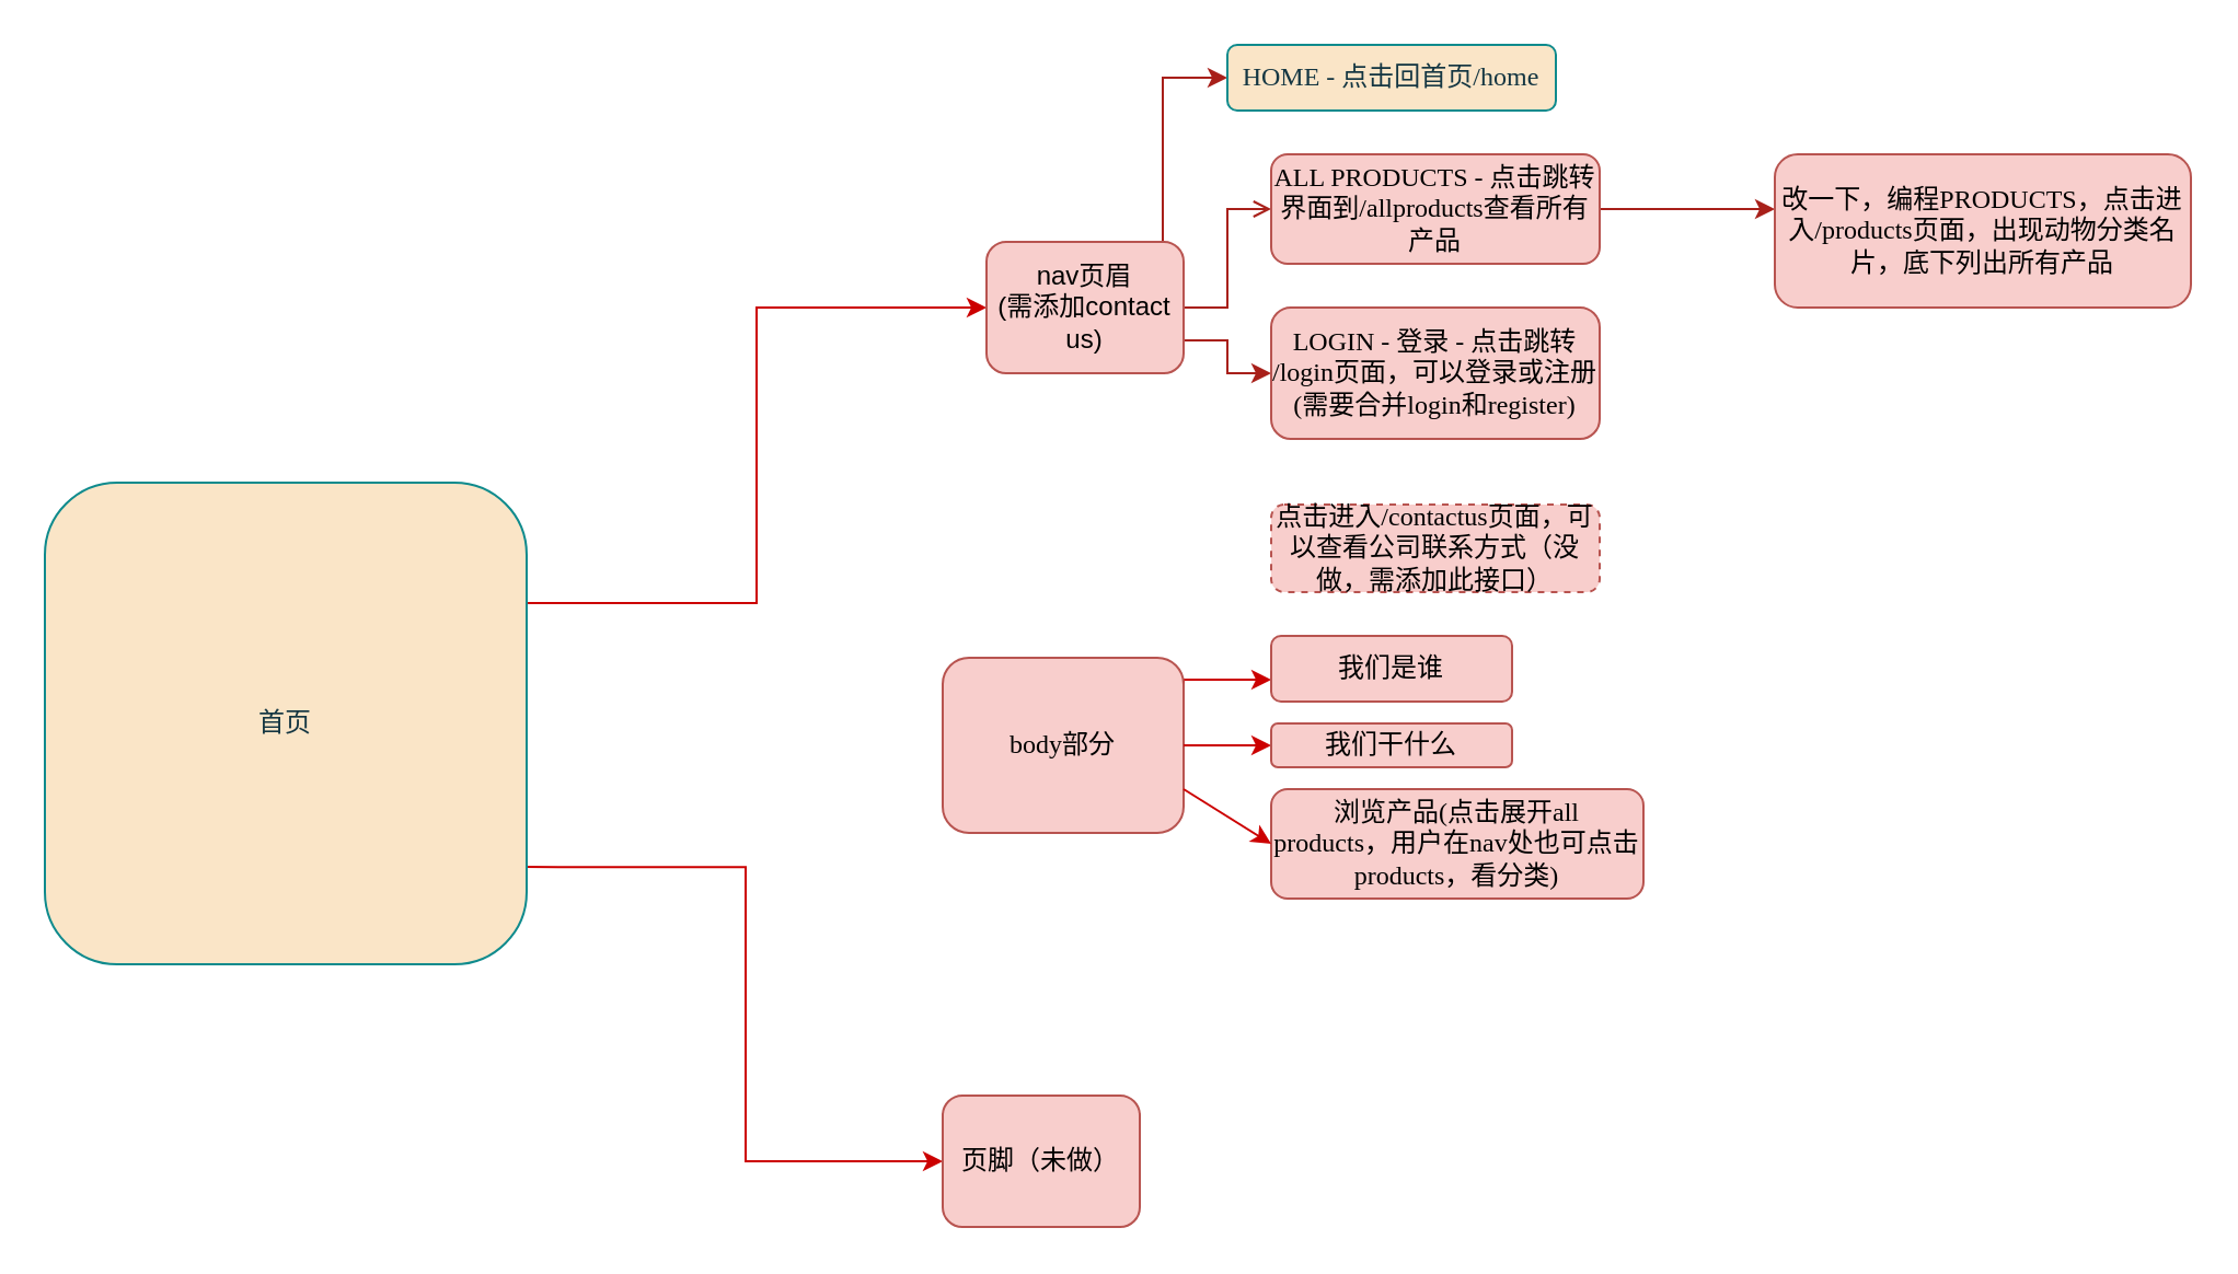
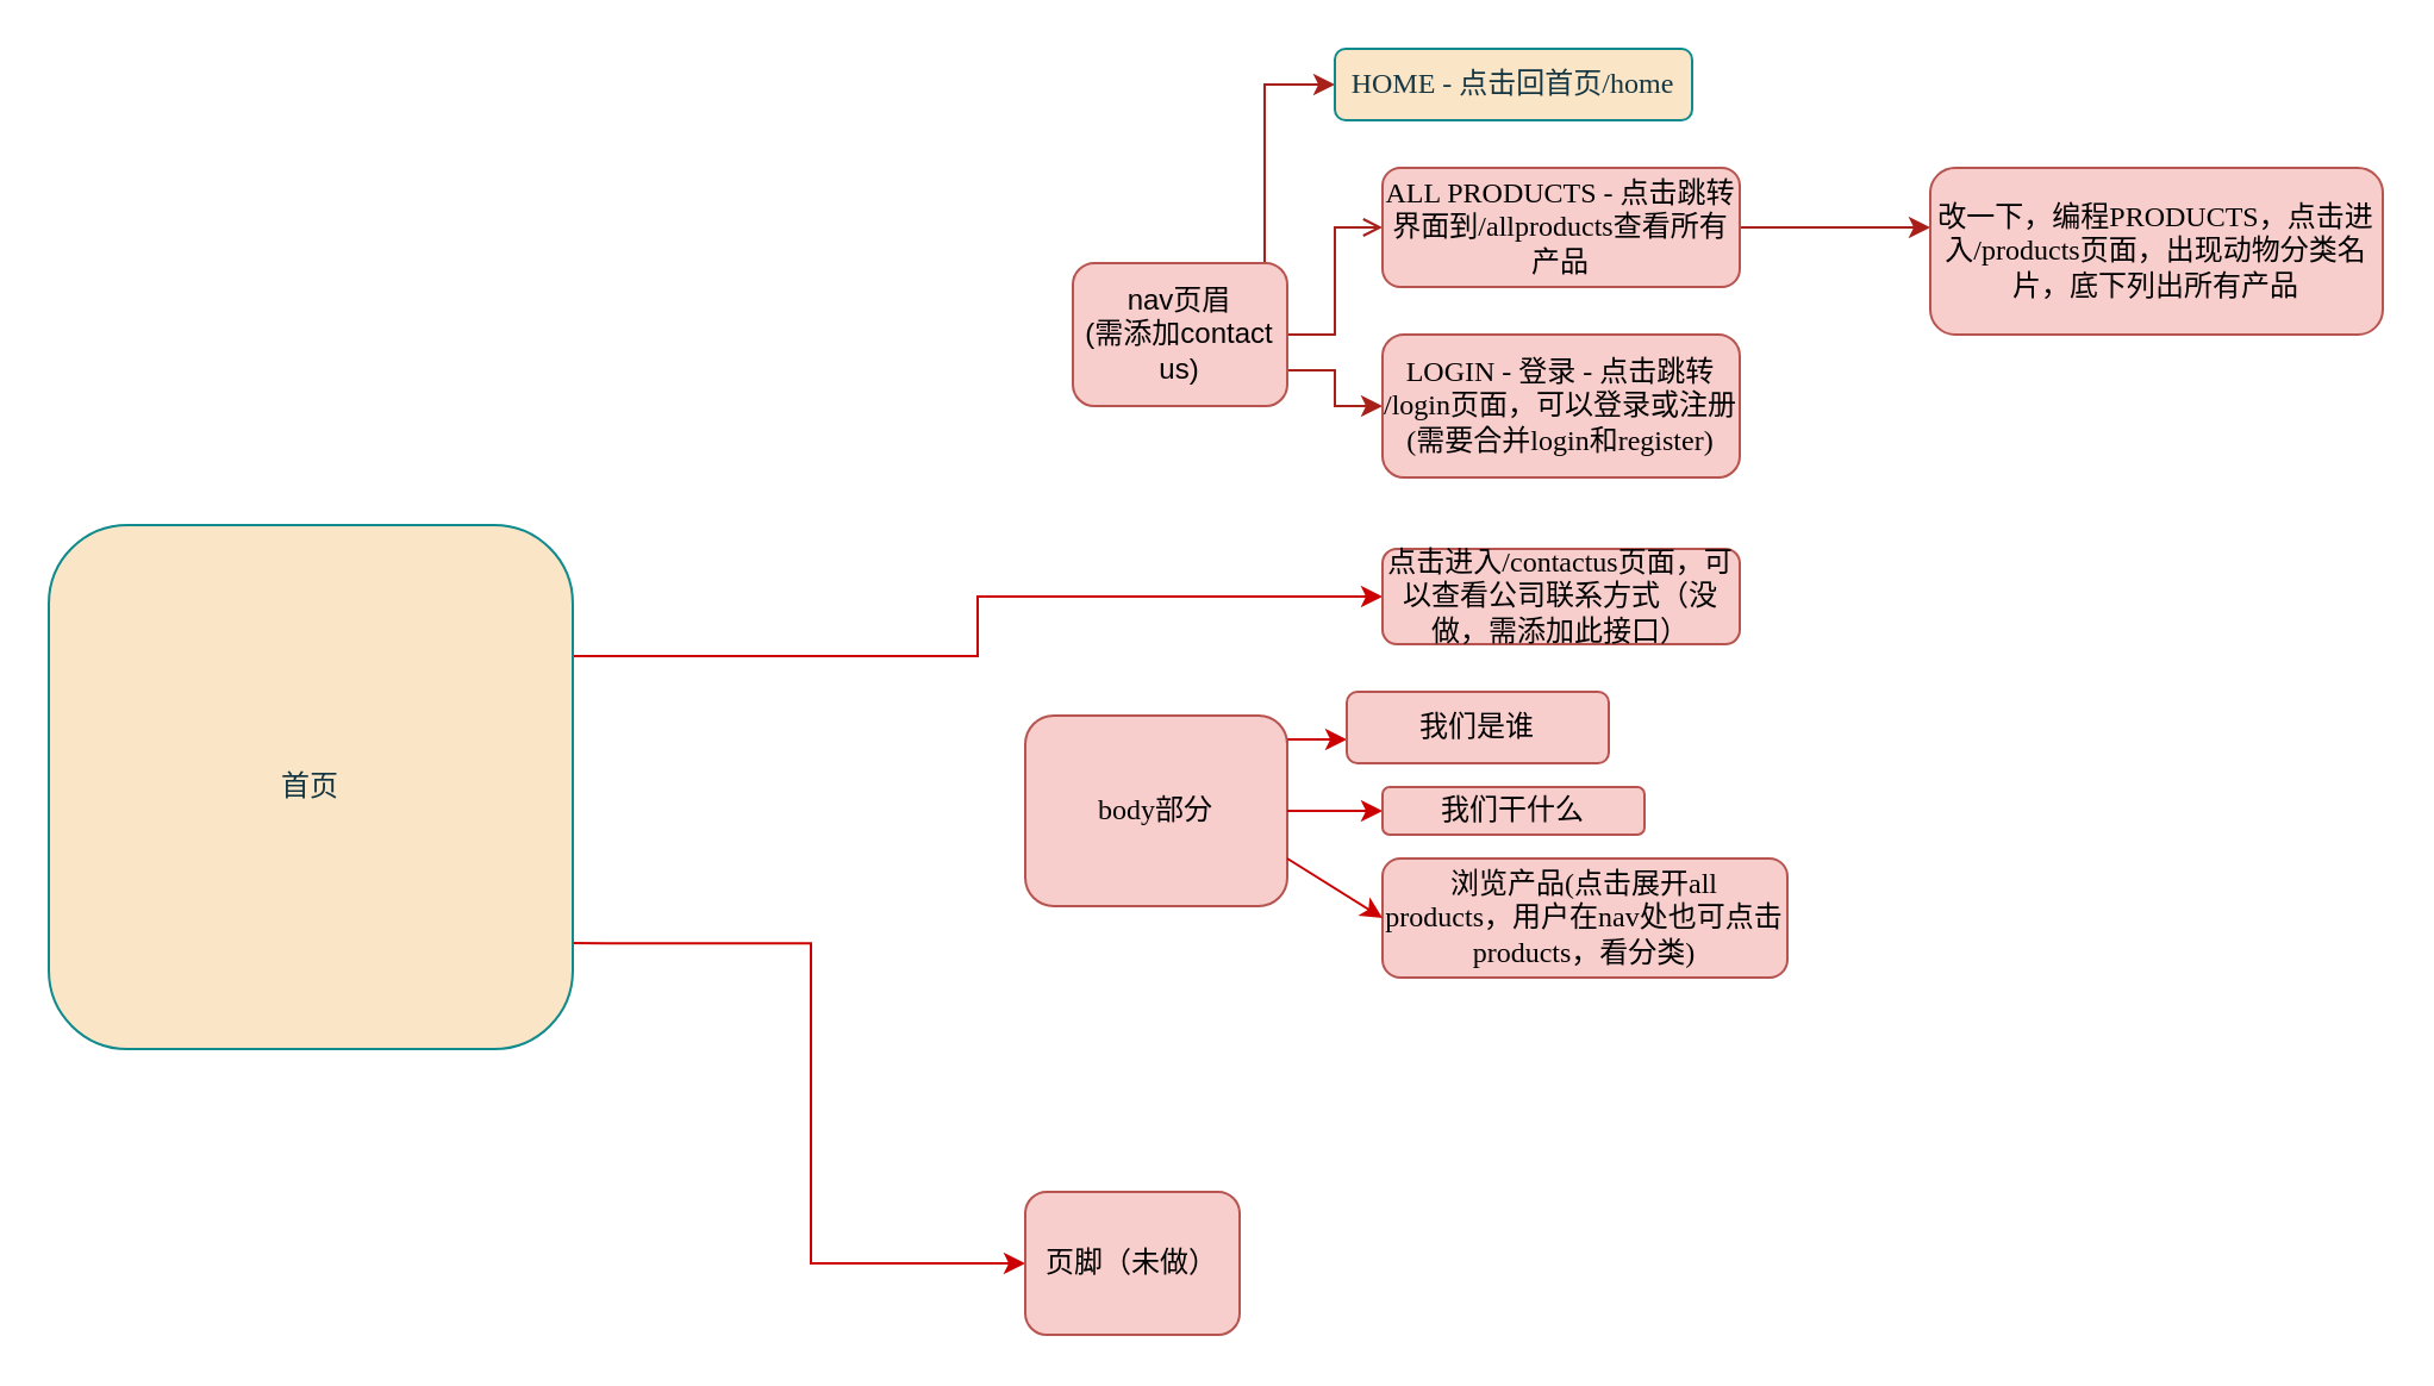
- <mxCell id="2" style="edgeStyle=orthogonalEdgeStyle;rounded=0;orthogonalLoop=1;jettySize=auto;html=1;exitX=1;exitY=0.25;exitDx=0;exitDy=0;entryX=0;entryY=0.5;entryDx=0;entryDy=0;strokeColor=#CC0000;" edge="1" parent="1" source="4" target="8"><mxGeometry relative="1" as="geometry"><mxPoint x="360" y="265" as="sourcePoint" /></mxGeometry></mxCell>
+ <mxCell id="2" style="edgeStyle=orthogonalEdgeStyle;rounded=0;orthogonalLoop=1;jettySize=auto;html=1;exitX=1;exitY=0.25;exitDx=0;exitDy=0;strokeColor=#CC0000;" edge="1" parent="1" source="4" target="13"><mxGeometry relative="1" as="geometry"><mxPoint x="360" y="265" as="sourcePoint" /></mxGeometry></mxCell>
- <mxCell id="13" value="点击进入/contactus页面，可以查看公司联系方式（没做，需添加此接口）" style="rounded=1;whiteSpace=wrap;html=1;fontFamily=Comic Sans MS;fillColor=#f8cecc;strokeColor=#b85450;labelBackgroundColor=none;dashed=1;" parent="1" vertex="1"><mxGeometry x="580" y="230" width="150" height="40" as="geometry" /></mxCell>
+ <mxCell id="13" value="点击进入/contactus页面，可以查看公司联系方式（没做，需添加此接口）" style="rounded=1;whiteSpace=wrap;html=1;fontFamily=Comic Sans MS;fillColor=#f8cecc;strokeColor=#b85450;labelBackgroundColor=none;" parent="1" vertex="1"><mxGeometry x="580" y="230" width="150" height="40" as="geometry" /></mxCell>
- <mxCell id="18" value="&lt;font&gt;我们是谁&lt;/font&gt;" style="rounded=1;whiteSpace=wrap;html=1;fillColor=#f8cecc;strokeColor=#b85450;labelBackgroundColor=none;fontFamily=Comic Sans MS;" vertex="1" parent="1"><mxGeometry x="580" y="290" width="110" height="30" as="geometry" /></mxCell>
+ <mxCell id="18" value="&lt;font&gt;我们是谁&lt;/font&gt;" style="rounded=1;whiteSpace=wrap;html=1;fillColor=#f8cecc;strokeColor=#b85450;labelBackgroundColor=none;fontFamily=Comic Sans MS;" vertex="1" parent="1"><mxGeometry x="565" y="290" width="110" height="30" as="geometry" /></mxCell>
